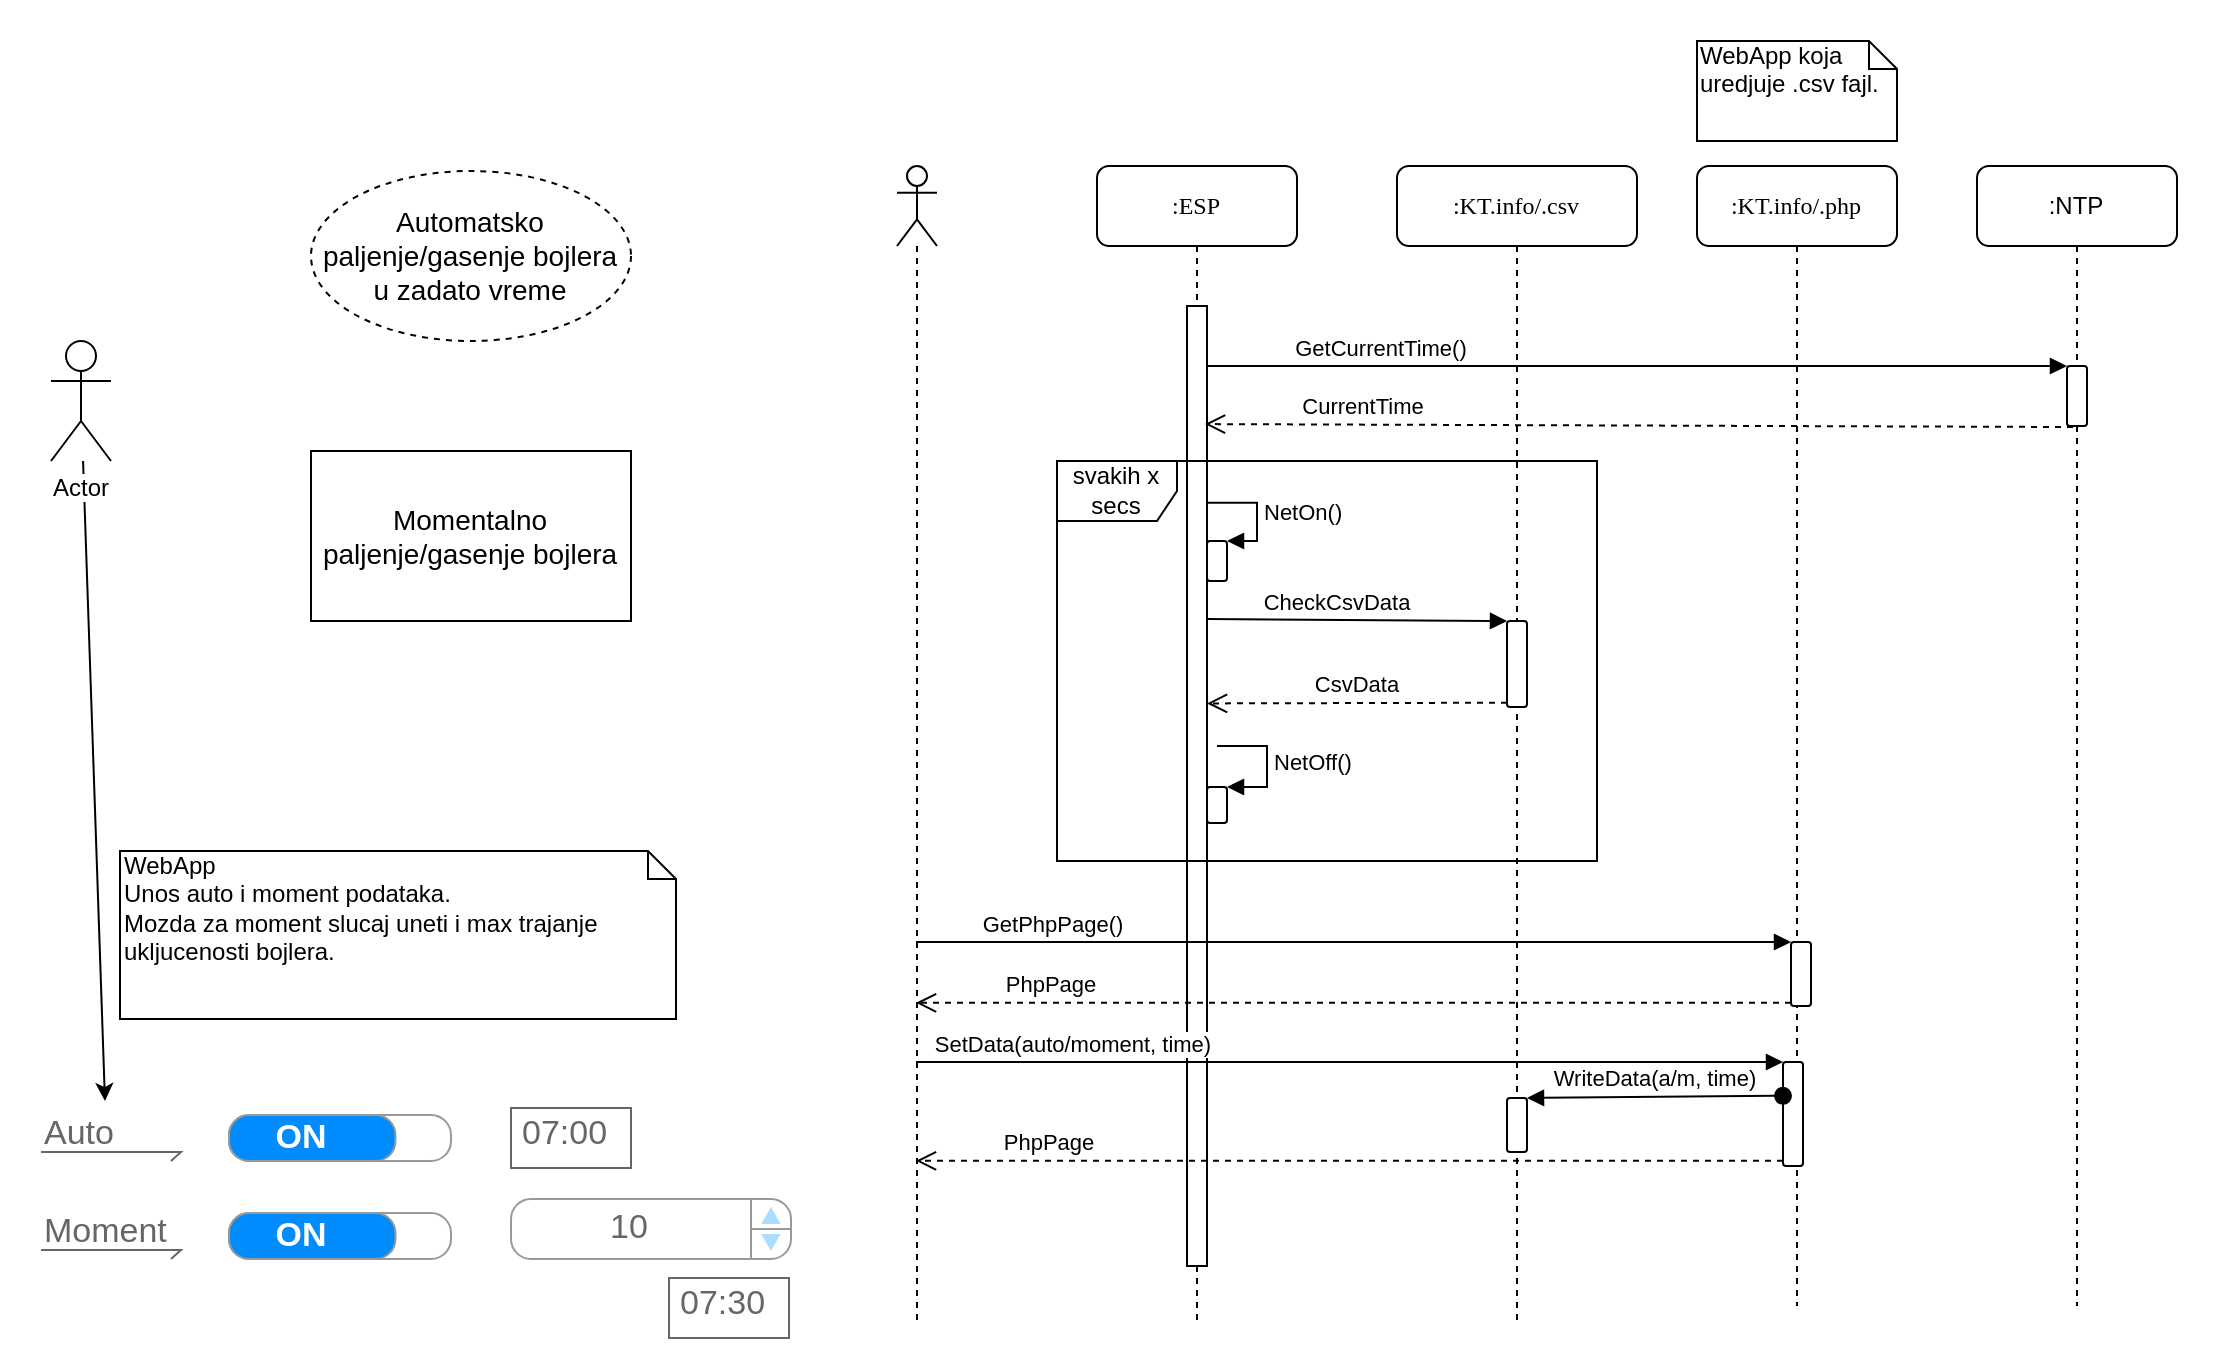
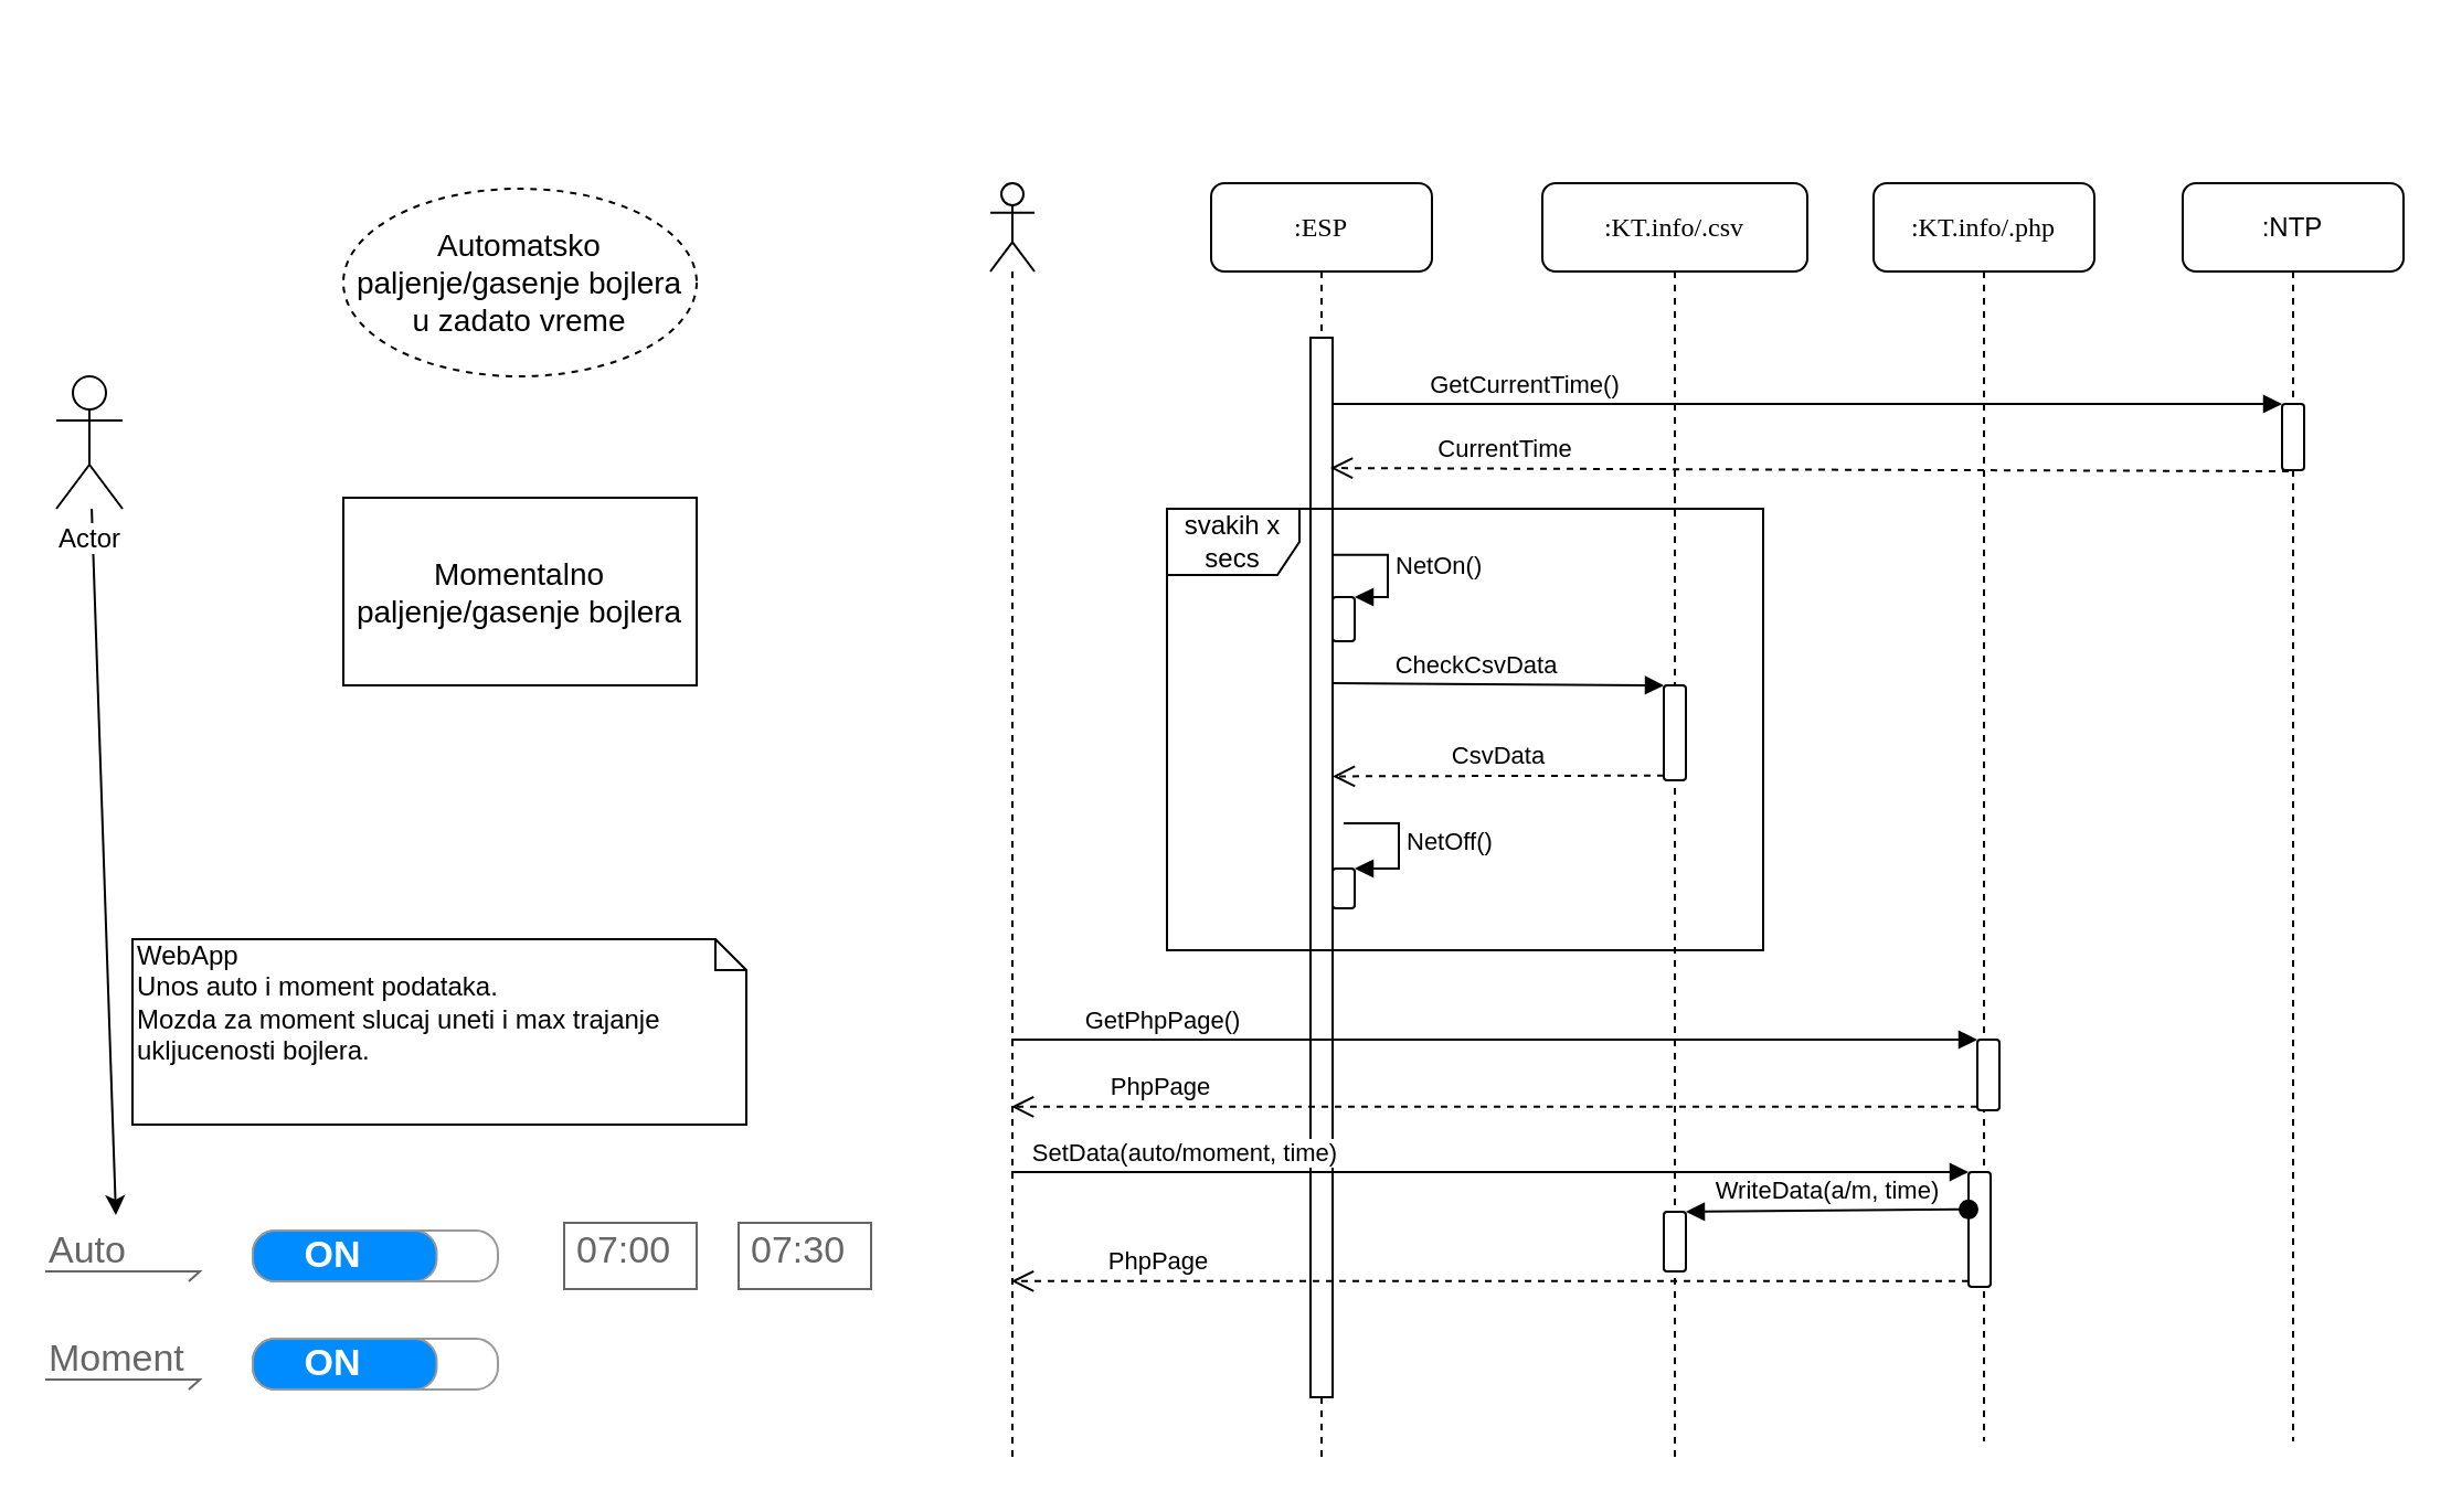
- <mxCell id="21" value="WebApp koja uredjuje .csv fajl." style="shape=note;whiteSpace=wrap;html=1;size=14;verticalAlign=top;align=left;spacingTop=-6;rounded=1;" vertex="1" parent="1"><mxGeometry x="848" y="20" width="100" height="50" as="geometry" /></mxCell>
- <mxCell id="33" value="&lt;table cellpadding=&quot;0&quot; cellspacing=&quot;0&quot; style=&quot;width: 100% ; height: 100%&quot;&gt;&lt;tbody&gt;&lt;tr&gt;&lt;td style=&quot;width: 85%&quot;&gt;10&lt;/td&gt;&lt;td style=&quot;width: 15%&quot;&gt;&lt;/td&gt;&lt;/tr&gt;&lt;/tbody&gt;&lt;/table&gt;" style="strokeWidth=1;shadow=0;dashed=0;align=center;html=1;shape=mxgraph.mockup.forms.spinner;strokeColor=#999999;spinLayout=right;spinStyle=normal;adjStyle=triangle;fillColor=#aaddff;fontSize=17;fontColor=#666666;mainText=;html=1;overflow=fill;" vertex="1" parent="1"><mxGeometry x="255" y="599" width="140" height="30" as="geometry" /></mxCell>
- <mxCell id="37" value="07:30" style="strokeWidth=1;shadow=0;dashed=0;align=center;html=1;shape=mxgraph.mockup.text.textBox;fillColor=#ffffff;fontColor=#666666;align=left;fontSize=17;spacingLeft=4;spacingTop=-3;strokeColor=#666666;mainText=" vertex="1" parent="1"><mxGeometry x="334" y="638.5" width="60" height="30" as="geometry" /></mxCell>
+ <mxCell id="37" value="07:30" style="strokeWidth=1;shadow=0;dashed=0;align=center;html=1;shape=mxgraph.mockup.text.textBox;fillColor=#ffffff;fontColor=#666666;align=left;fontSize=17;spacingLeft=4;spacingTop=-3;strokeColor=#666666;mainText=" vertex="1" parent="1"><mxGeometry x="334" y="553.5" width="60" height="30" as="geometry" /></mxCell>
